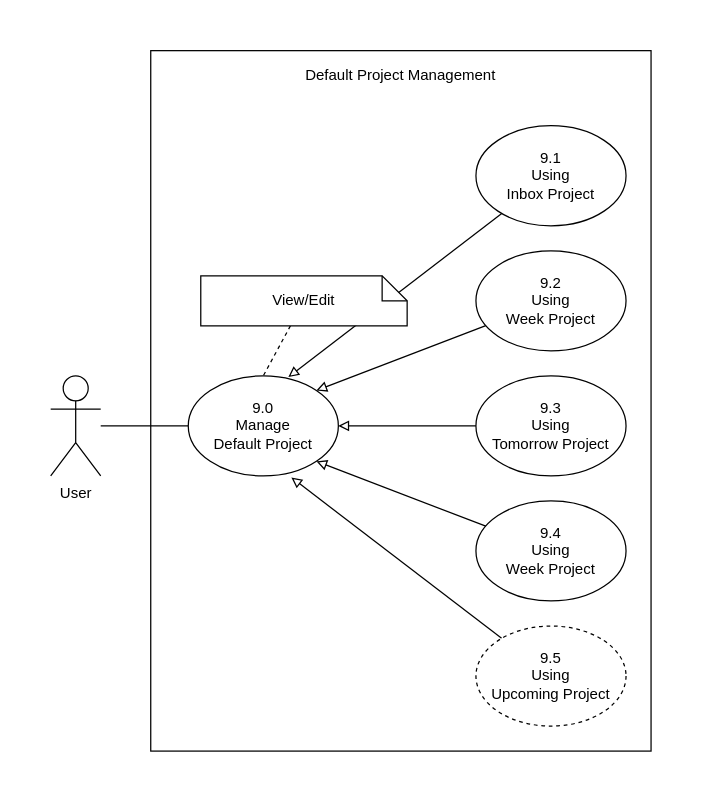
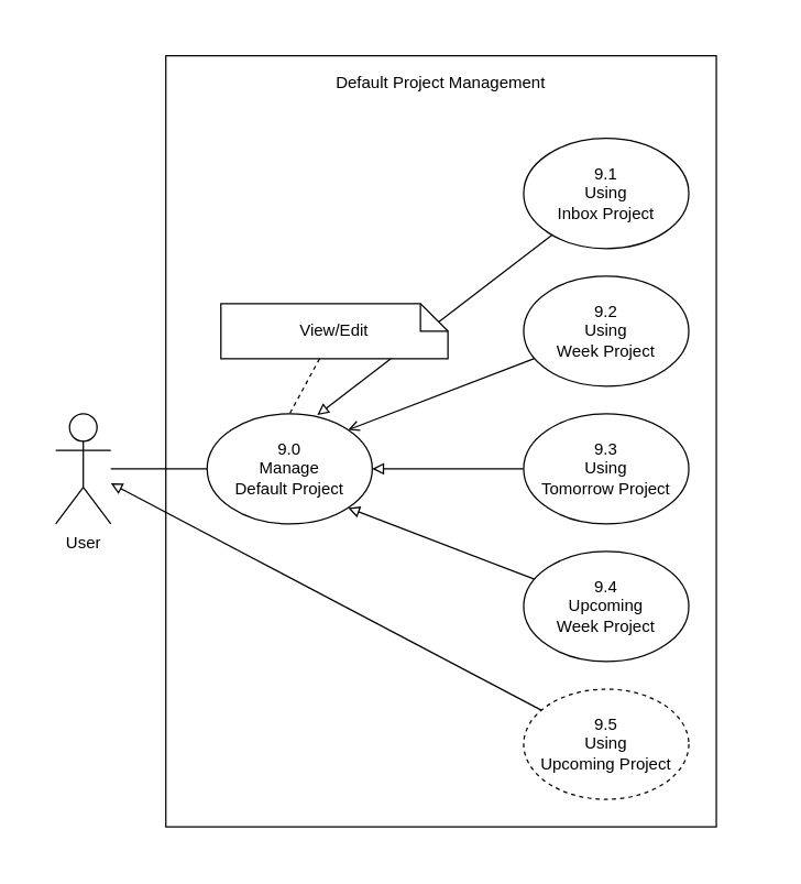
- <mxCell id="15" style="edgeStyle=none;rounded=0;orthogonalLoop=1;jettySize=auto;html=1;entryX=1;entryY=0;entryDx=0;entryDy=0;endArrow=block;endFill=0;" edge="1" parent="1" source="16" target="6"><mxGeometry relative="1" as="geometry" /></mxCell>
+ <mxCell id="15" style="edgeStyle=none;rounded=0;orthogonalLoop=1;jettySize=auto;html=1;entryX=1;entryY=0;entryDx=0;entryDy=0;endArrow=open;endFill=0;" edge="1" parent="1" source="16" target="6"><mxGeometry relative="1" as="geometry" /></mxCell>
- <mxCell id="12" value="9.4&lt;br&gt;Using&lt;br&gt;Week Project" style="ellipse;whiteSpace=wrap;html=1;" vertex="1" parent="1"><mxGeometry x="380" y="400" width="120" height="80" as="geometry" /></mxCell>
+ <mxCell id="12" value="9.4&lt;br&gt;Upcoming&lt;br&gt;Week Project" style="ellipse;whiteSpace=wrap;html=1;" vertex="1" parent="1"><mxGeometry x="380" y="400" width="120" height="80" as="geometry" /></mxCell>
- <mxCell id="9" style="edgeStyle=none;rounded=0;orthogonalLoop=1;jettySize=auto;html=1;entryX=0.687;entryY=1.015;entryDx=0;entryDy=0;endArrow=block;endFill=0;entryPerimeter=0;" edge="1" parent="1" source="10" target="6"><mxGeometry relative="1" as="geometry" /></mxCell>
+ <mxCell id="9" style="edgeStyle=none;rounded=0;orthogonalLoop=1;jettySize=auto;html=1;endArrow=block;endFill=0;" edge="1" parent="1" source="10" target="5"><mxGeometry relative="1" as="geometry" /></mxCell>
